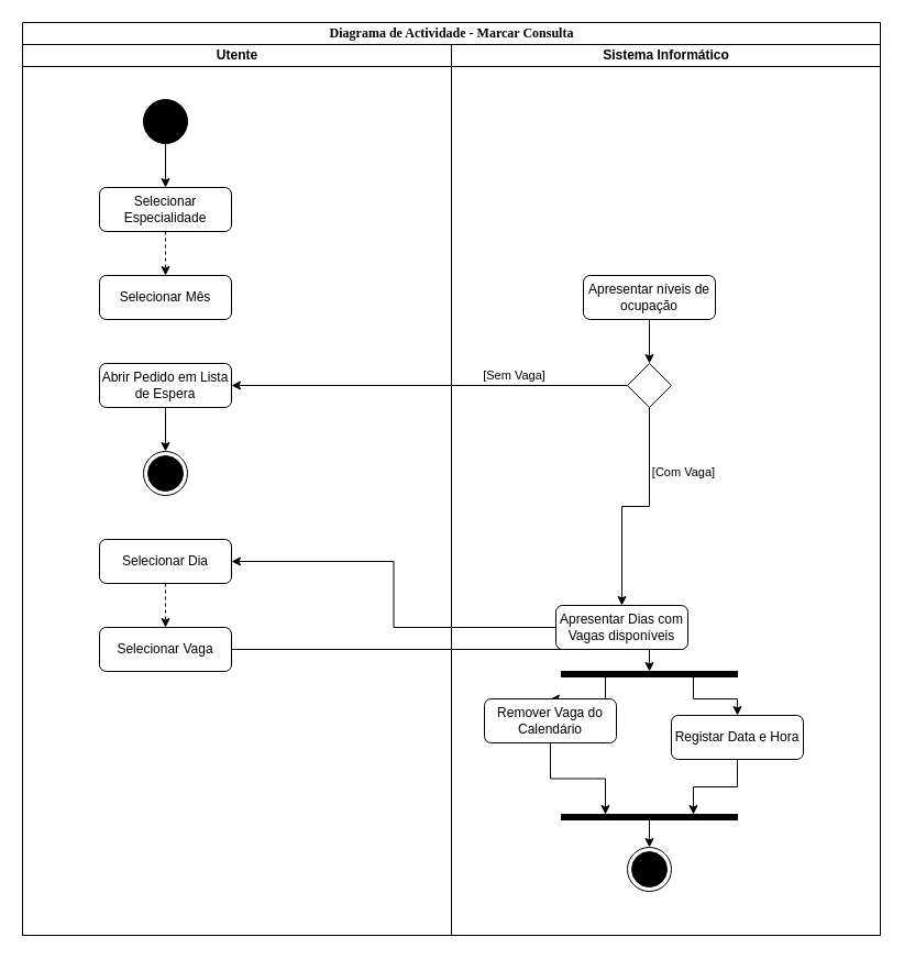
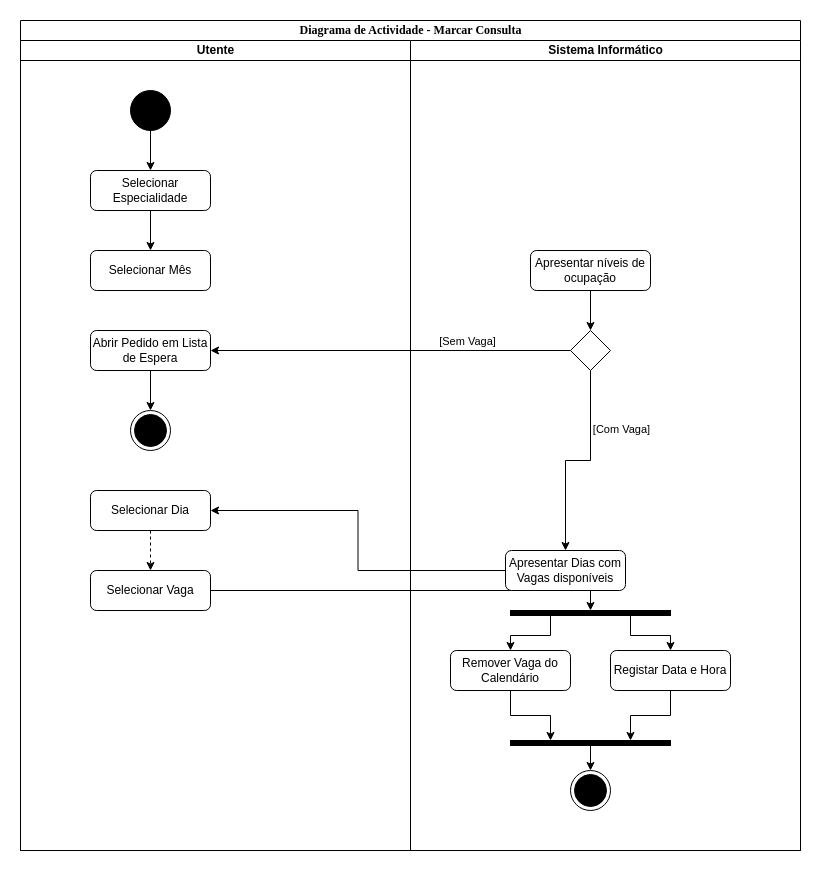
- <mxCell id="10" style="edgeStyle=none;rounded=0;orthogonalLoop=1;jettySize=auto;html=1;entryX=0.5;entryY=0;entryDx=0;entryDy=0;dashed=1;" parent="7" source="11" target="12" edge="1"><mxGeometry relative="1" as="geometry" /></mxCell>
+ <mxCell id="10" style="edgeStyle=none;rounded=0;orthogonalLoop=1;jettySize=auto;html=1;entryX=0.5;entryY=0;entryDx=0;entryDy=0;" parent="7" source="11" target="12" edge="1"><mxGeometry relative="1" as="geometry" /></mxCell>
- <mxCell id="24" value="Remover Vaga do Calendário" style="rounded=1;whiteSpace=wrap;html=1;" parent="19" vertex="1"><mxGeometry x="30" y="595" width="120" height="40" as="geometry" /></mxCell>
+ <mxCell id="24" value="Remover Vaga do Calendário" style="rounded=1;whiteSpace=wrap;html=1;" parent="19" vertex="1"><mxGeometry x="40" y="610" width="120" height="40" as="geometry" /></mxCell>
